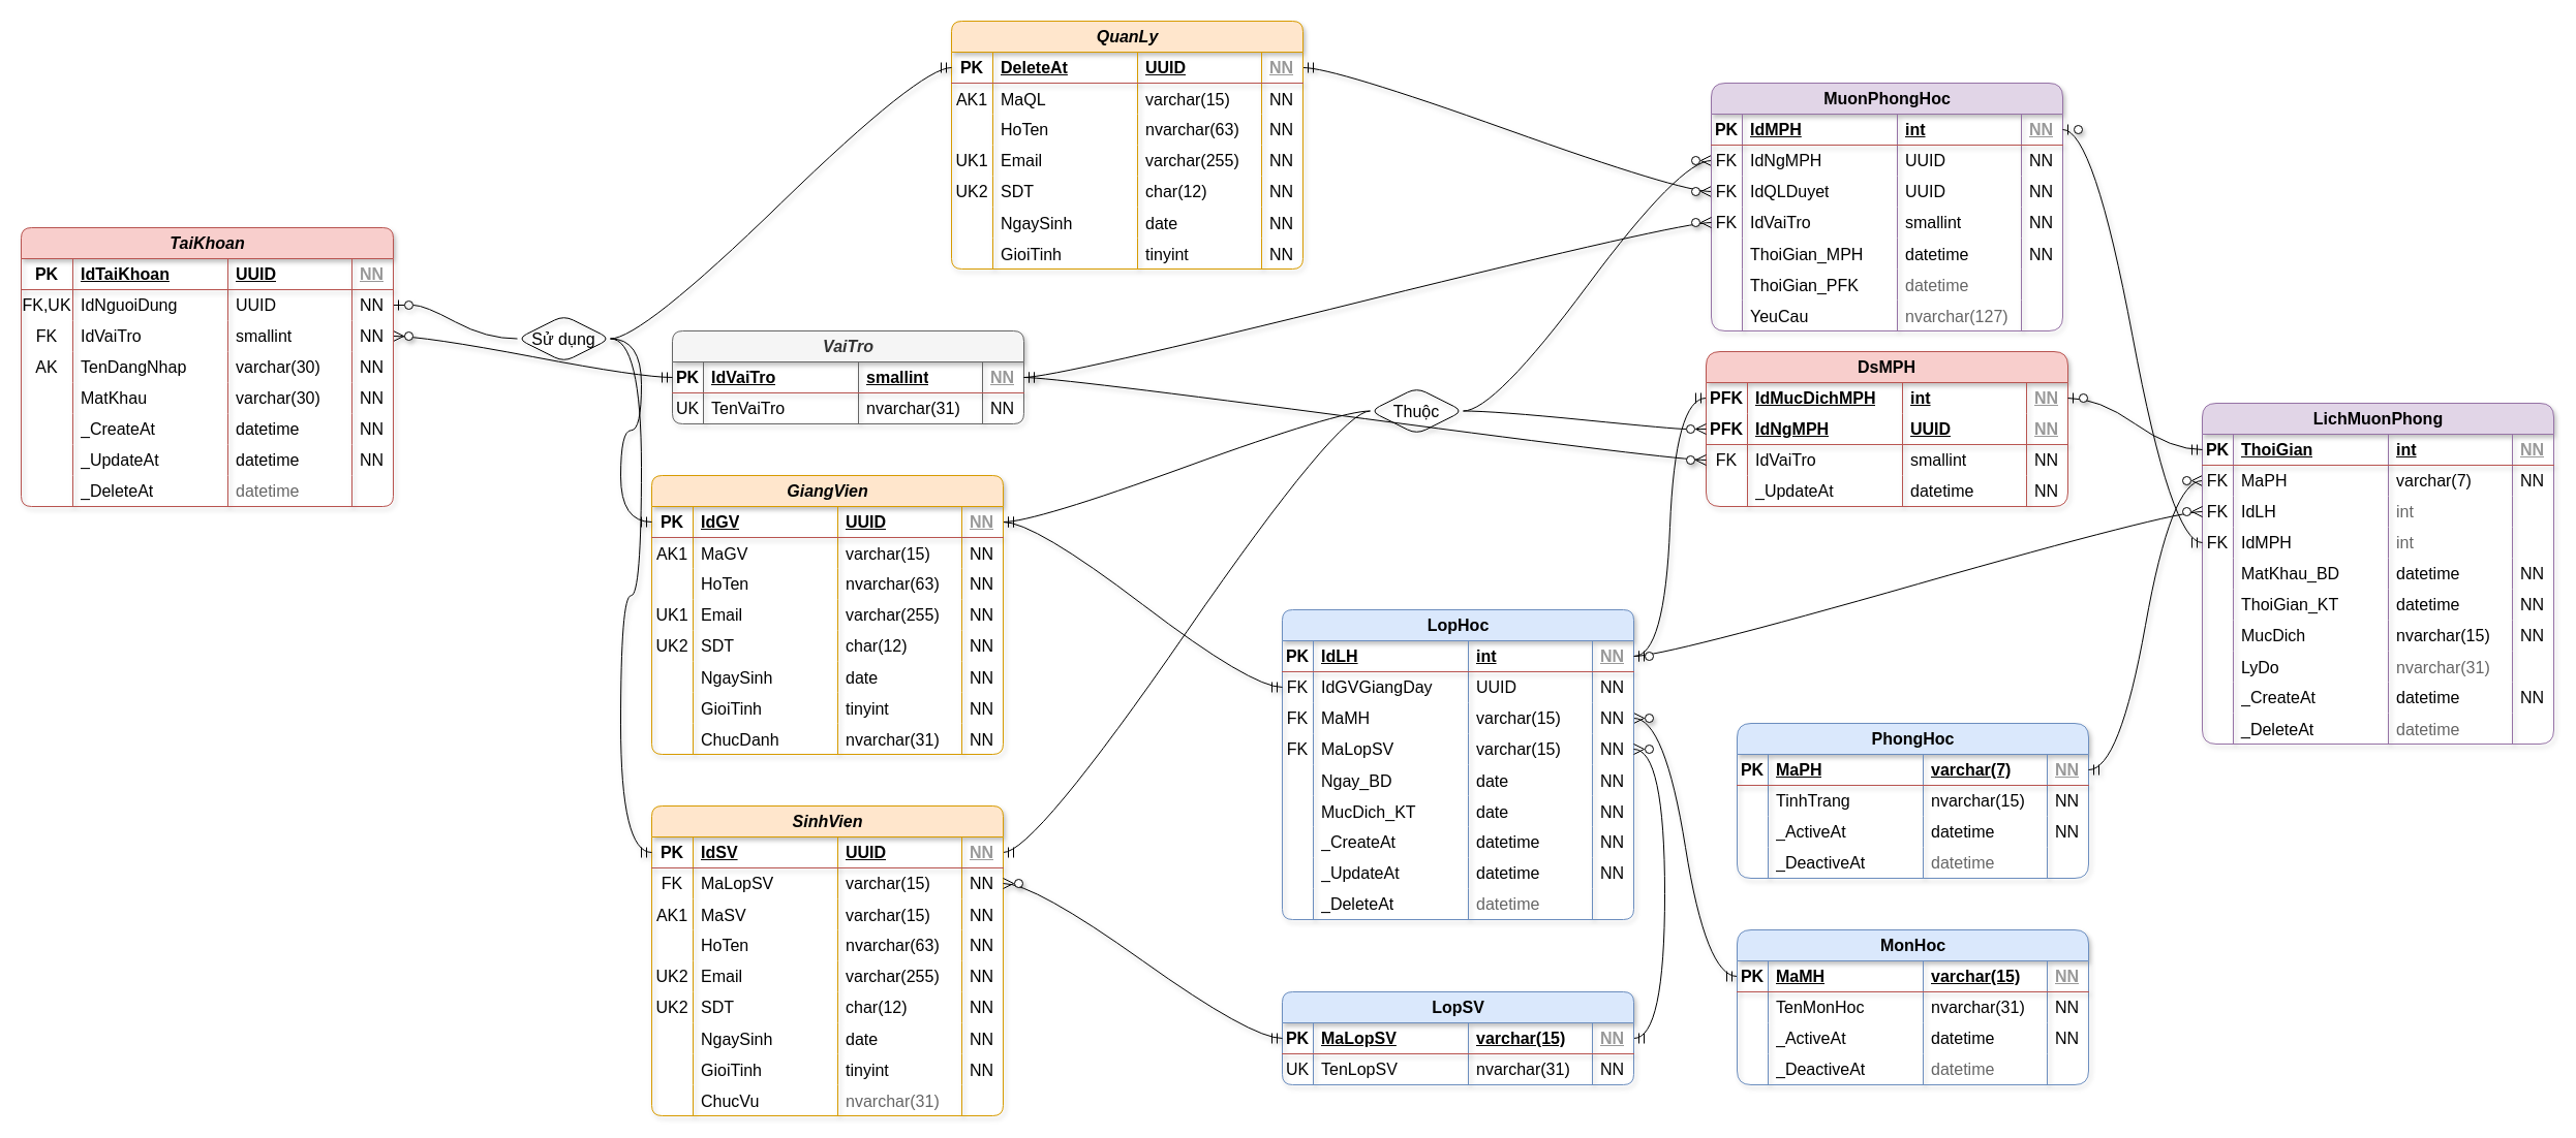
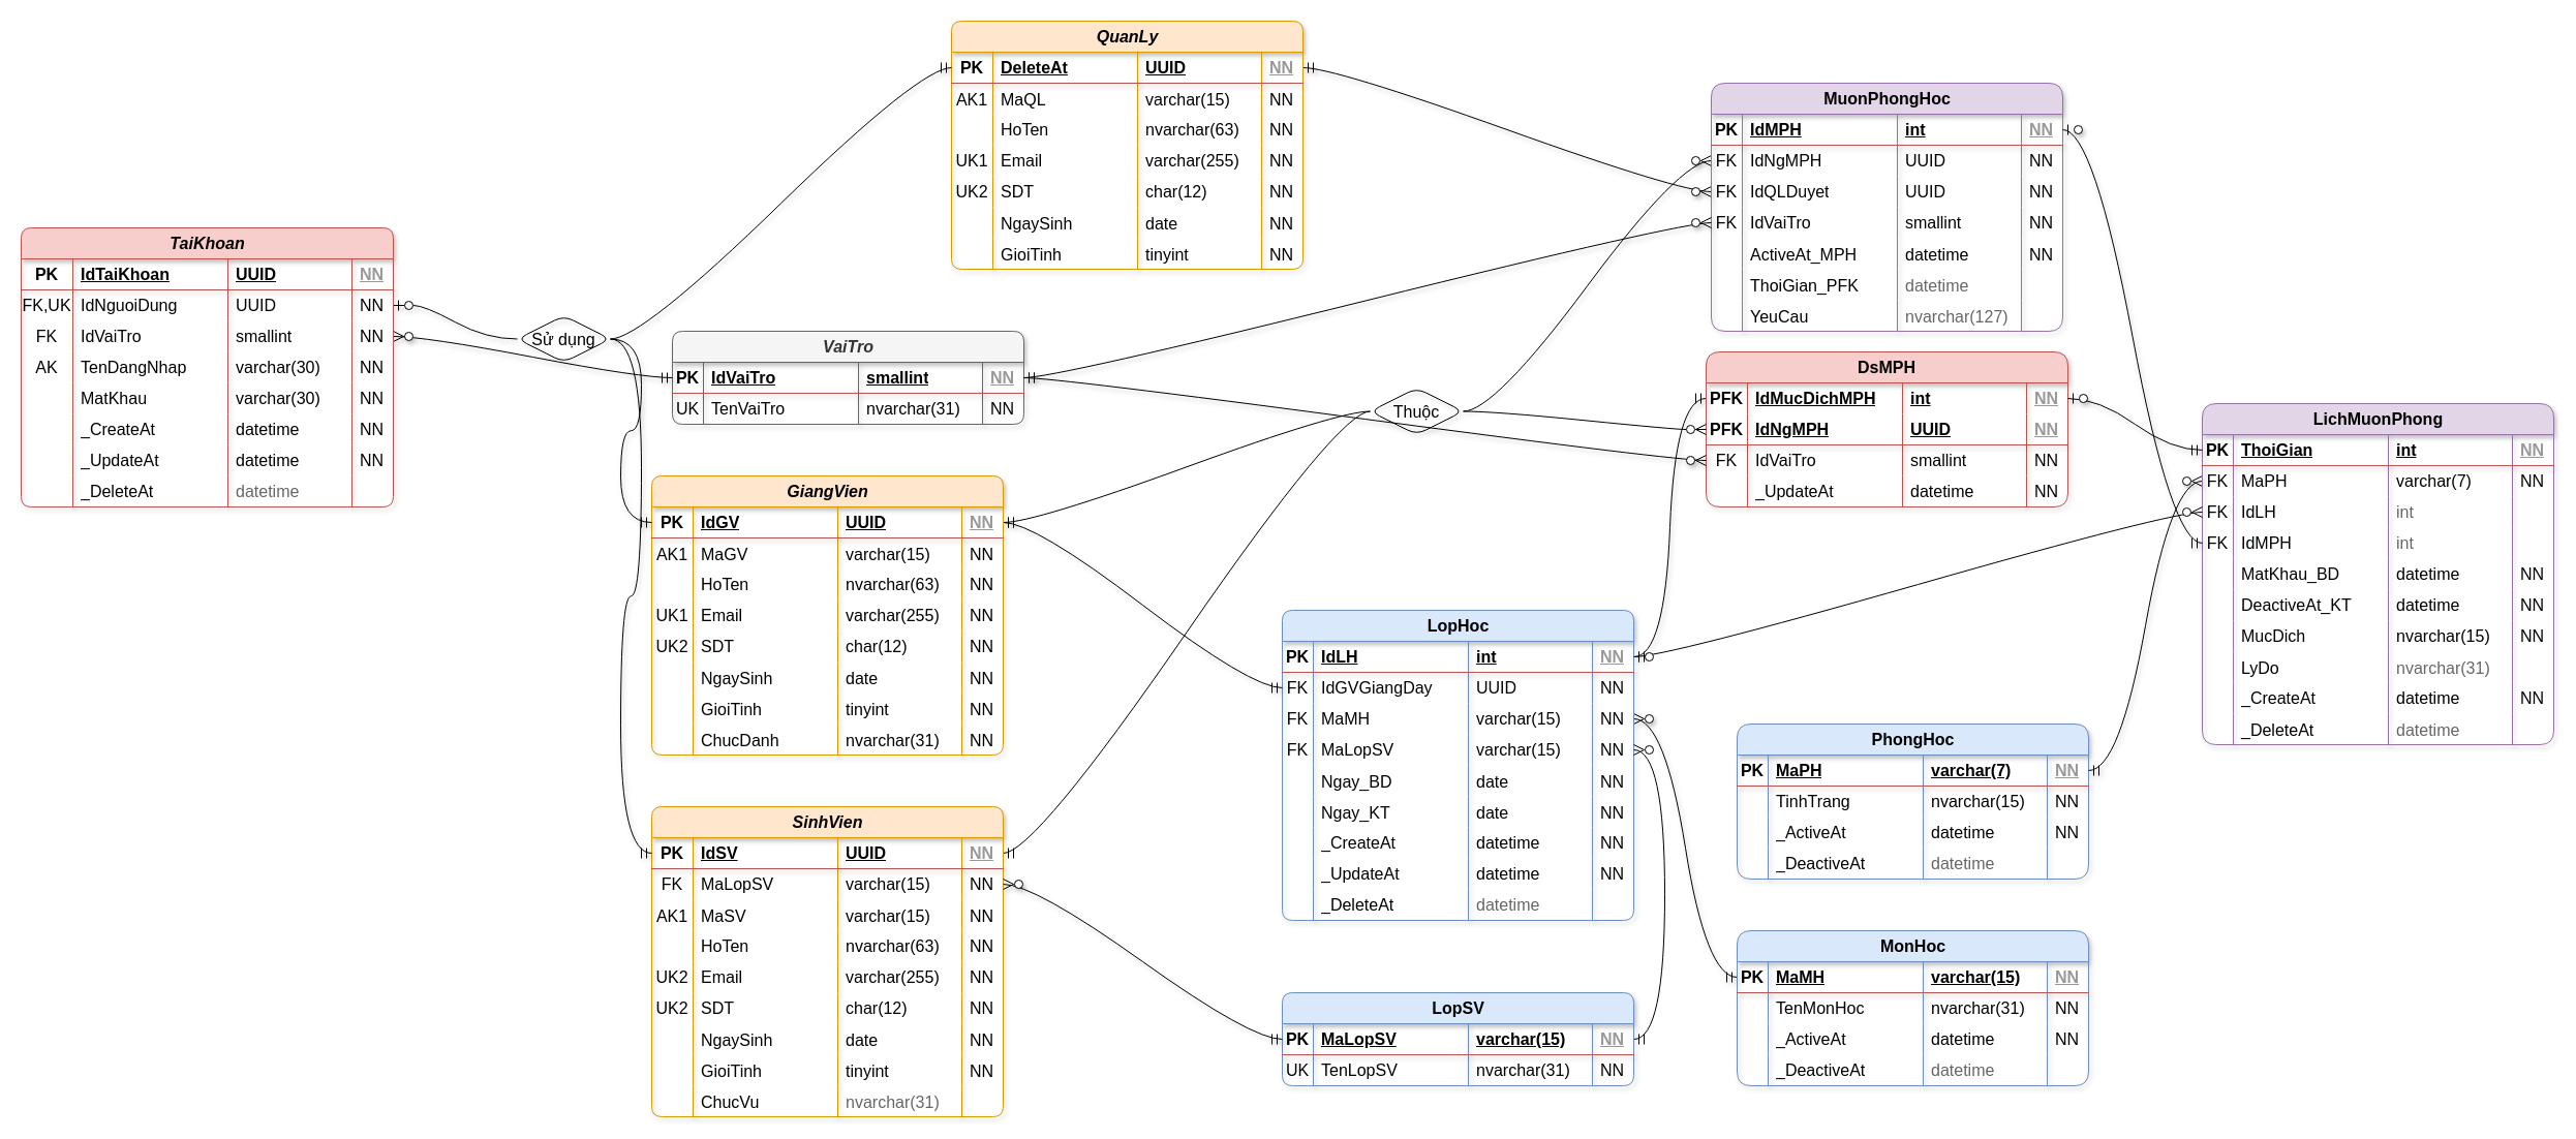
- <mxCell id="209" value="ThoiGian_MPH" style="shape=partialRectangle;connectable=0;fillColor=none;top=0;left=0;bottom=0;right=0;align=left;spacingLeft=6;overflow=hidden;fontSize=16;" parent="207" vertex="1"><mxGeometry x="30" width="150" height="30" as="geometry"><mxRectangle width="150" height="30" as="alternateBounds" /></mxGeometry></mxCell>
+ <mxCell id="209" value="ActiveAt_MPH" style="shape=partialRectangle;connectable=0;fillColor=none;top=0;left=0;bottom=0;right=0;align=left;spacingLeft=6;overflow=hidden;fontSize=16;" parent="207" vertex="1"><mxGeometry x="30" width="150" height="30" as="geometry"><mxRectangle width="150" height="30" as="alternateBounds" /></mxGeometry></mxCell>
- <mxCell id="125" value="ThoiGian_KT" style="shape=partialRectangle;connectable=0;fillColor=none;top=0;left=0;bottom=0;right=0;align=left;spacingLeft=6;overflow=hidden;rounded=1;shadow=1;strokeColor=#9673a6;strokeWidth=1;verticalAlign=middle;fontFamily=Helvetica;fontSize=16;fontColor=default;startSize=30;html=1;" parent="123" vertex="1"><mxGeometry x="30" width="150" height="30" as="geometry"><mxRectangle width="150" height="30" as="alternateBounds" /></mxGeometry></mxCell>
+ <mxCell id="125" value="DeactiveAt_KT" style="shape=partialRectangle;connectable=0;fillColor=none;top=0;left=0;bottom=0;right=0;align=left;spacingLeft=6;overflow=hidden;rounded=1;shadow=1;strokeColor=#9673a6;strokeWidth=1;verticalAlign=middle;fontFamily=Helvetica;fontSize=16;fontColor=default;startSize=30;html=1;" parent="123" vertex="1"><mxGeometry x="30" width="150" height="30" as="geometry"><mxRectangle width="150" height="30" as="alternateBounds" /></mxGeometry></mxCell>
- <mxCell id="32" value="MucDich_KT" style="shape=partialRectangle;connectable=0;fillColor=none;top=0;left=0;bottom=0;right=0;align=left;spacingLeft=6;overflow=hidden;fontSize=16;" parent="30" vertex="1"><mxGeometry x="30" width="150" height="30" as="geometry"><mxRectangle width="150" height="30" as="alternateBounds" /></mxGeometry></mxCell>
+ <mxCell id="32" value="Ngay_KT" style="shape=partialRectangle;connectable=0;fillColor=none;top=0;left=0;bottom=0;right=0;align=left;spacingLeft=6;overflow=hidden;fontSize=16;" parent="30" vertex="1"><mxGeometry x="30" width="150" height="30" as="geometry"><mxRectangle width="150" height="30" as="alternateBounds" /></mxGeometry></mxCell>
